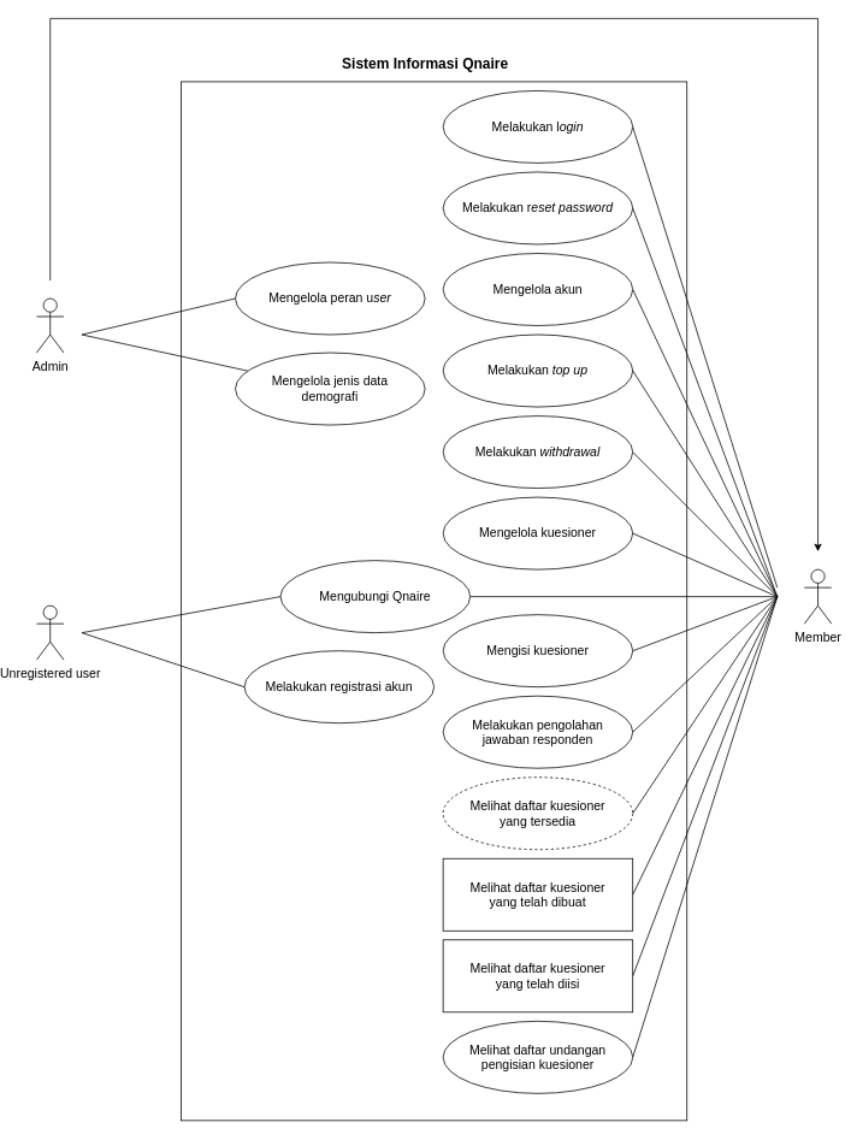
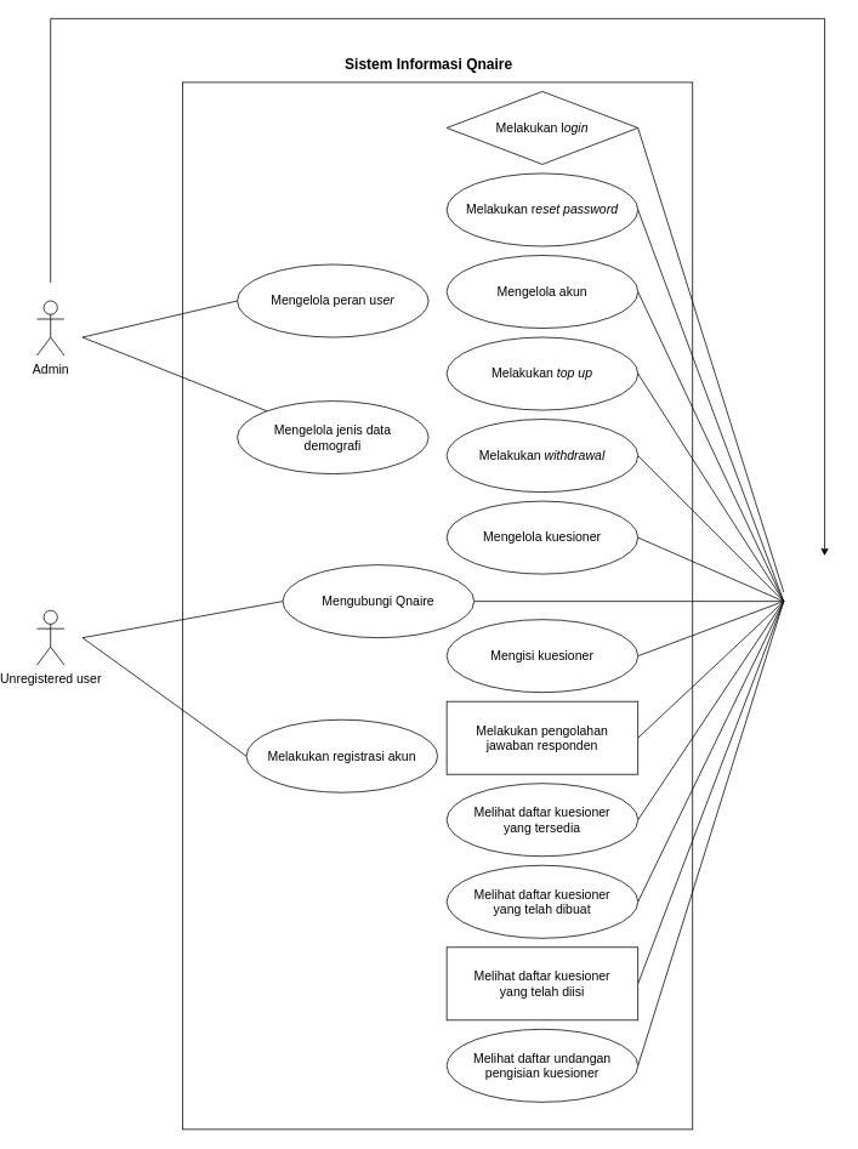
- <mxCell id="29" value="Melakukan l&lt;i&gt;ogin&lt;/i&gt;" style="ellipse;whiteSpace=wrap;html=1;fontSize=14;" parent="1" vertex="1"><mxGeometry x="470" y="100" width="210" height="80" as="geometry" /></mxCell>
+ <mxCell id="29" value="Melakukan l&lt;i&gt;ogin&lt;/i&gt;" style="rhombus;whiteSpace=wrap;html=1;fontSize=14;" parent="1" vertex="1"><mxGeometry x="470" y="100" width="210" height="80" as="geometry" /></mxCell>
- <mxCell id="33" value="Mengelola jenis data&lt;br&gt;demografi" style="ellipse;whiteSpace=wrap;html=1;fontSize=14;" parent="1" vertex="1"><mxGeometry x="240" y="390" width="210" height="80" as="geometry" /></mxCell>
+ <mxCell id="33" value="Mengelola jenis data&lt;br&gt;demografi" style="ellipse;whiteSpace=wrap;html=1;fontSize=14;" parent="1" vertex="1"><mxGeometry x="240" y="440" width="210" height="80" as="geometry" /></mxCell>
- <mxCell id="19" value="Member" style="shape=umlActor;verticalLabelPosition=bottom;verticalAlign=top;html=1;outlineConnect=0;fontSize=14;fillColor=none;" parent="1" vertex="1"><mxGeometry x="870" y="630" width="30" height="60" as="geometry" /></mxCell>
- <mxCell id="24" value="Melakukan registrasi akun" style="ellipse;whiteSpace=wrap;html=1;fontSize=14;" parent="1" vertex="1"><mxGeometry x="250" y="720" width="210" height="80" as="geometry" /></mxCell>
+ <mxCell id="24" value="Melakukan registrasi akun" style="ellipse;whiteSpace=wrap;html=1;fontSize=14;" parent="1" vertex="1"><mxGeometry x="250" y="790" width="210" height="80" as="geometry" /></mxCell>
- <mxCell id="28" value="Melakukan pengolahan&lt;br&gt;jawaban responden" style="ellipse;whiteSpace=wrap;html=1;fontSize=14;" parent="1" vertex="1"><mxGeometry x="470" y="770" width="210" height="80" as="geometry" /></mxCell>
+ <mxCell id="28" value="Melakukan pengolahan&lt;br&gt;jawaban responden" style="whiteSpace=wrap;html=1;fontSize=14;rounded=0;" parent="1" vertex="1"><mxGeometry x="470" y="770" width="210" height="80" as="geometry" /></mxCell>
- <mxCell id="30" value="Melihat daftar kuesioner&lt;br&gt;yang tersedia" style="ellipse;whiteSpace=wrap;html=1;fontSize=14;dashed=1;" parent="1" vertex="1"><mxGeometry x="470" y="860" width="210" height="80" as="geometry" /></mxCell>
+ <mxCell id="30" value="Melihat daftar kuesioner&lt;br&gt;yang tersedia" style="ellipse;whiteSpace=wrap;html=1;fontSize=14;" parent="1" vertex="1"><mxGeometry x="470" y="860" width="210" height="80" as="geometry" /></mxCell>
- <mxCell id="35" value="Melihat daftar kuesioner&lt;br&gt;yang telah dibuat" style="whiteSpace=wrap;html=1;fontSize=14;rounded=0;" parent="1" vertex="1"><mxGeometry x="470" y="950" width="210" height="80" as="geometry" /></mxCell>
+ <mxCell id="35" value="Melihat daftar kuesioner&lt;br&gt;yang telah dibuat" style="ellipse;whiteSpace=wrap;html=1;fontSize=14;" parent="1" vertex="1"><mxGeometry x="470" y="950" width="210" height="80" as="geometry" /></mxCell>
